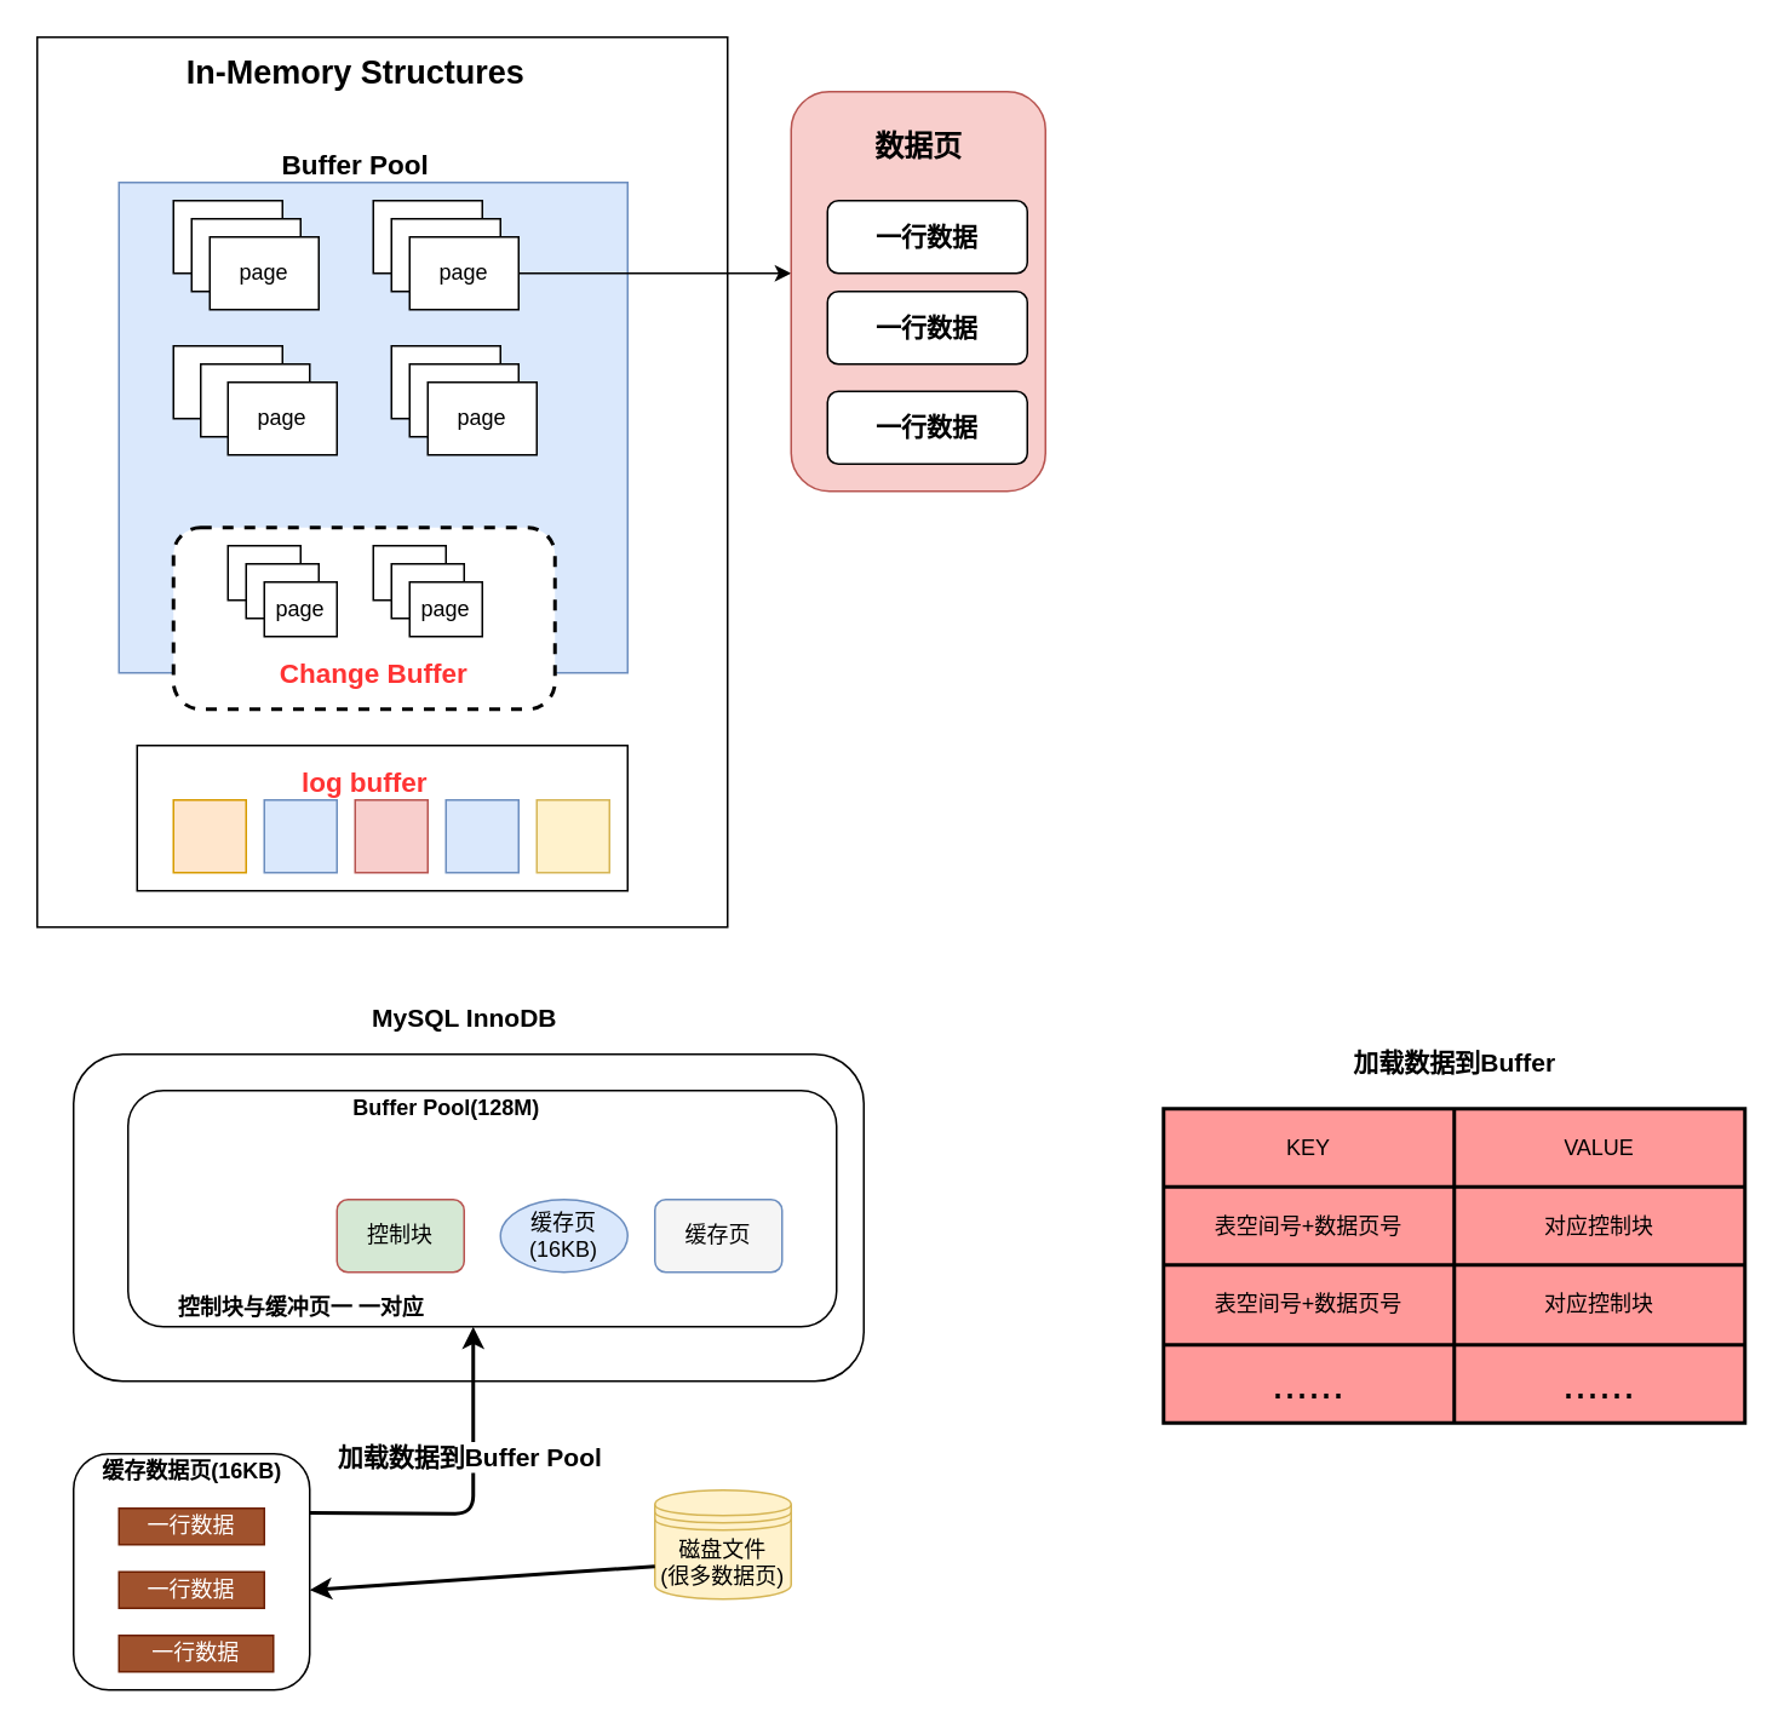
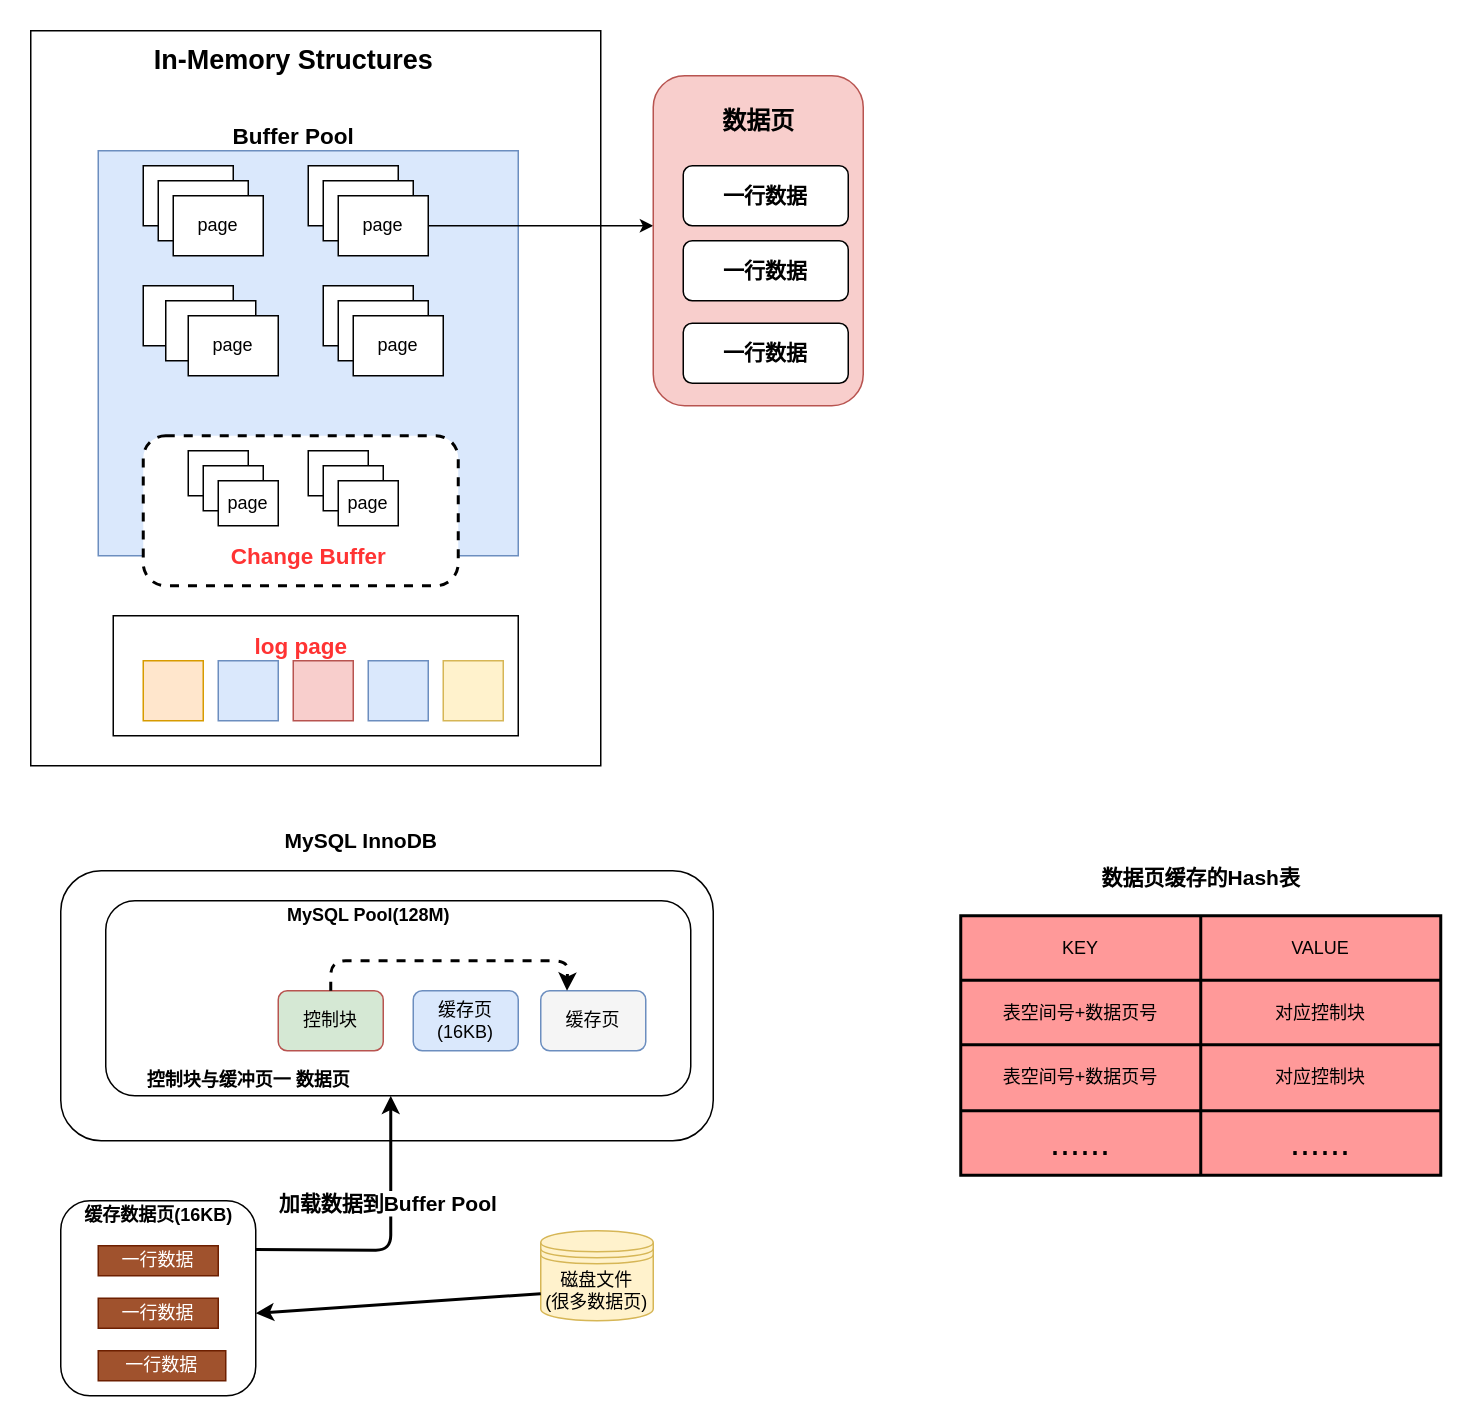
- <mxCell id="27" value="&lt;font style=&quot;font-size: 15px&quot; color=&quot;#ff3333&quot;&gt;&lt;b&gt;log buffer&lt;/b&gt;&lt;/font&gt;" style="text;html=1;align=center;verticalAlign=middle;resizable=0;points=[];autosize=1;strokeColor=none;" parent="1" vertex="1"><mxGeometry x="160" y="420" width="80" height="20" as="geometry" /></mxCell>
+ <mxCell id="27" value="&lt;font style=&quot;font-size: 15px&quot; color=&quot;#ff3333&quot;&gt;&lt;b&gt;log page&lt;/b&gt;&lt;/font&gt;" style="text;html=1;align=center;verticalAlign=middle;resizable=0;points=[];autosize=1;strokeColor=none;" parent="1" vertex="1"><mxGeometry x="160" y="420" width="80" height="20" as="geometry" /></mxCell>
- <mxCell id="48" value="&lt;b&gt;&lt;font style=&quot;font-size: 14px&quot;&gt;MySQL InnoDB&lt;/font&gt;&lt;/b&gt;" style="text;html=1;align=center;verticalAlign=middle;resizable=0;points=[];autosize=1;strokeColor=none;" parent="1" vertex="1"><mxGeometry x="195" y="550" width="120" height="20" as="geometry" /></mxCell>
+ <mxCell id="48" value="&lt;b&gt;&lt;font style=&quot;font-size: 14px&quot;&gt;MySQL InnoDB&lt;/font&gt;&lt;/b&gt;" style="text;html=1;align=center;verticalAlign=middle;resizable=0;points=[];autosize=1;strokeColor=none;" parent="1" vertex="1"><mxGeometry x="180" y="550" width="120" height="20" as="geometry" /></mxCell>
- <mxCell id="57" value="&lt;b&gt;&lt;font style=&quot;font-size: 14px&quot;&gt;加载数据到Buffer&lt;/font&gt;&lt;/b&gt;" style="text;html=1;align=center;verticalAlign=middle;resizable=0;points=[];autosize=1;strokeColor=none;" parent="1" vertex="1"><mxGeometry x="725" y="575" width="150" height="20" as="geometry" /></mxCell>
+ <mxCell id="57" value="&lt;b&gt;&lt;font style=&quot;font-size: 14px&quot;&gt;数据页缓存的Hash表&lt;/font&gt;&lt;/b&gt;" style="text;html=1;align=center;verticalAlign=middle;resizable=0;points=[];autosize=1;strokeColor=none;" parent="1" vertex="1"><mxGeometry x="725" y="575" width="150" height="20" as="geometry" /></mxCell>
- <mxCell id="49" value="&lt;b&gt;Buffer Pool(128M)&lt;/b&gt;" style="text;html=1;align=center;verticalAlign=middle;resizable=0;points=[];autosize=1;strokeColor=none;" parent="1" vertex="1"><mxGeometry x="185" y="600" width="120" height="20" as="geometry" /></mxCell>
+ <mxCell id="49" value="&lt;b&gt;MySQL Pool(128M)&lt;/b&gt;" style="text;html=1;align=center;verticalAlign=middle;resizable=0;points=[];autosize=1;strokeColor=none;" parent="1" vertex="1"><mxGeometry x="185" y="600" width="120" height="20" as="geometry" /></mxCell>
+ <mxCell id="55" value="" style="endArrow=classic;html=1;dashed=1;strokeWidth=2;exitX=0.5;exitY=0;exitDx=0;exitDy=0;entryX=0.25;entryY=0;entryDx=0;entryDy=0;" parent="1" source="50" target="52" edge="1"><mxGeometry width="50" height="50" relative="1" as="geometry"><mxPoint x="270" y="740" as="sourcePoint" /><mxPoint x="320" y="690" as="targetPoint" /><Array as="points"><mxPoint x="220" y="640" /><mxPoint x="378" y="640" /></Array></mxGeometry></mxCell>
- <mxCell id="51" value="缓存页(16KB)" style="ellipse;whiteSpace=wrap;html=1;fillColor=#dae8fc;strokeColor=#6c8ebf;" parent="1" vertex="1"><mxGeometry x="275" y="660" width="70" height="40" as="geometry" /></mxCell>
+ <mxCell id="51" value="缓存页(16KB)" style="rounded=1;whiteSpace=wrap;html=1;fillColor=#dae8fc;strokeColor=#6c8ebf;" parent="1" vertex="1"><mxGeometry x="275" y="660" width="70" height="40" as="geometry" /></mxCell>
- <mxCell id="56" value="&lt;b&gt;控制块与缓冲页一 一对应&lt;/b&gt;" style="text;html=1;align=center;verticalAlign=middle;resizable=0;points=[];autosize=1;strokeColor=none;" parent="1" vertex="1"><mxGeometry x="90" y="710" width="150" height="20" as="geometry" /></mxCell>
+ <mxCell id="56" value="&lt;b&gt;控制块与缓冲页一 数据页&lt;/b&gt;" style="text;html=1;align=center;verticalAlign=middle;resizable=0;points=[];autosize=1;strokeColor=none;" parent="1" vertex="1"><mxGeometry x="90" y="710" width="150" height="20" as="geometry" /></mxCell>
